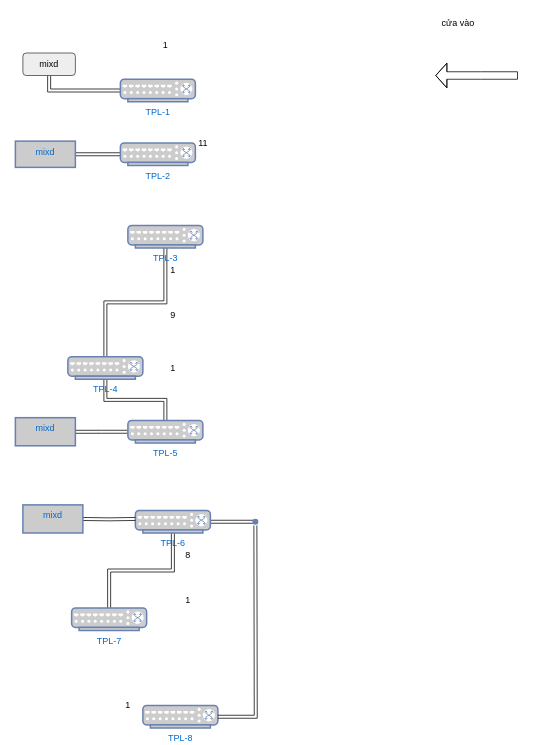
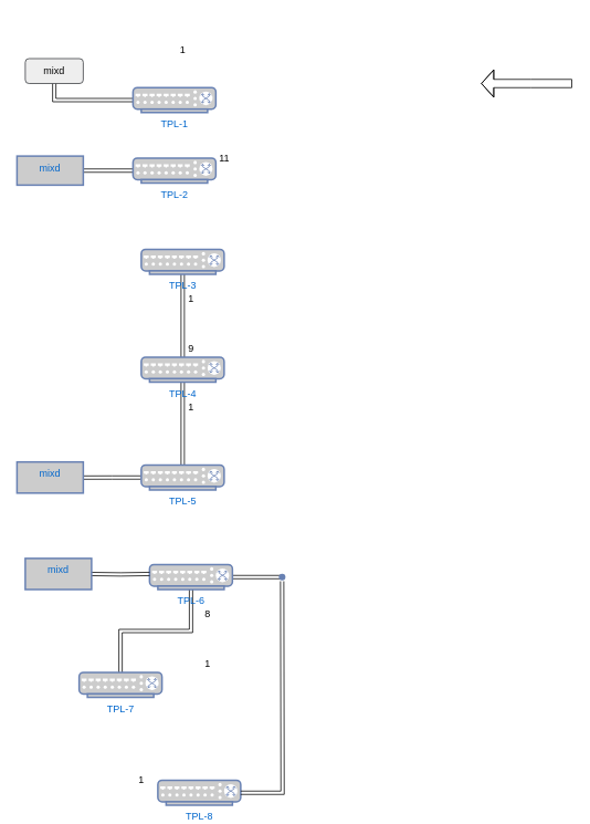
- <mxCell id="18" value="cửa vào" style="text;html=1;align=center;verticalAlign=middle;resizable=0;points=[];autosize=1;strokeColor=none;fillColor=none;" vertex="1" parent="1"><mxGeometry x="580" y="20" width="60" height="20" as="geometry" /></mxCell>
- <mxCell id="8" value="TPL-4" style="fontColor=#0066CC;verticalAlign=top;verticalLabelPosition=bottom;labelPosition=center;align=center;html=1;outlineConnect=0;fillColor=#CCCCCC;strokeColor=#6881B3;gradientColor=none;gradientDirection=north;strokeWidth=2;shape=mxgraph.networks.switch;" vertex="1" parent="1"><mxGeometry x="90" y="475" width="100" height="30" as="geometry" /></mxCell>
+ <mxCell id="8" value="TPL-4" style="fontColor=#0066CC;verticalAlign=top;verticalLabelPosition=bottom;labelPosition=center;align=center;html=1;outlineConnect=0;fillColor=#CCCCCC;strokeColor=#6881B3;gradientColor=none;gradientDirection=north;strokeWidth=2;shape=mxgraph.networks.switch;" vertex="1" parent="1"><mxGeometry x="170" y="430" width="100" height="30" as="geometry" /></mxCell>
